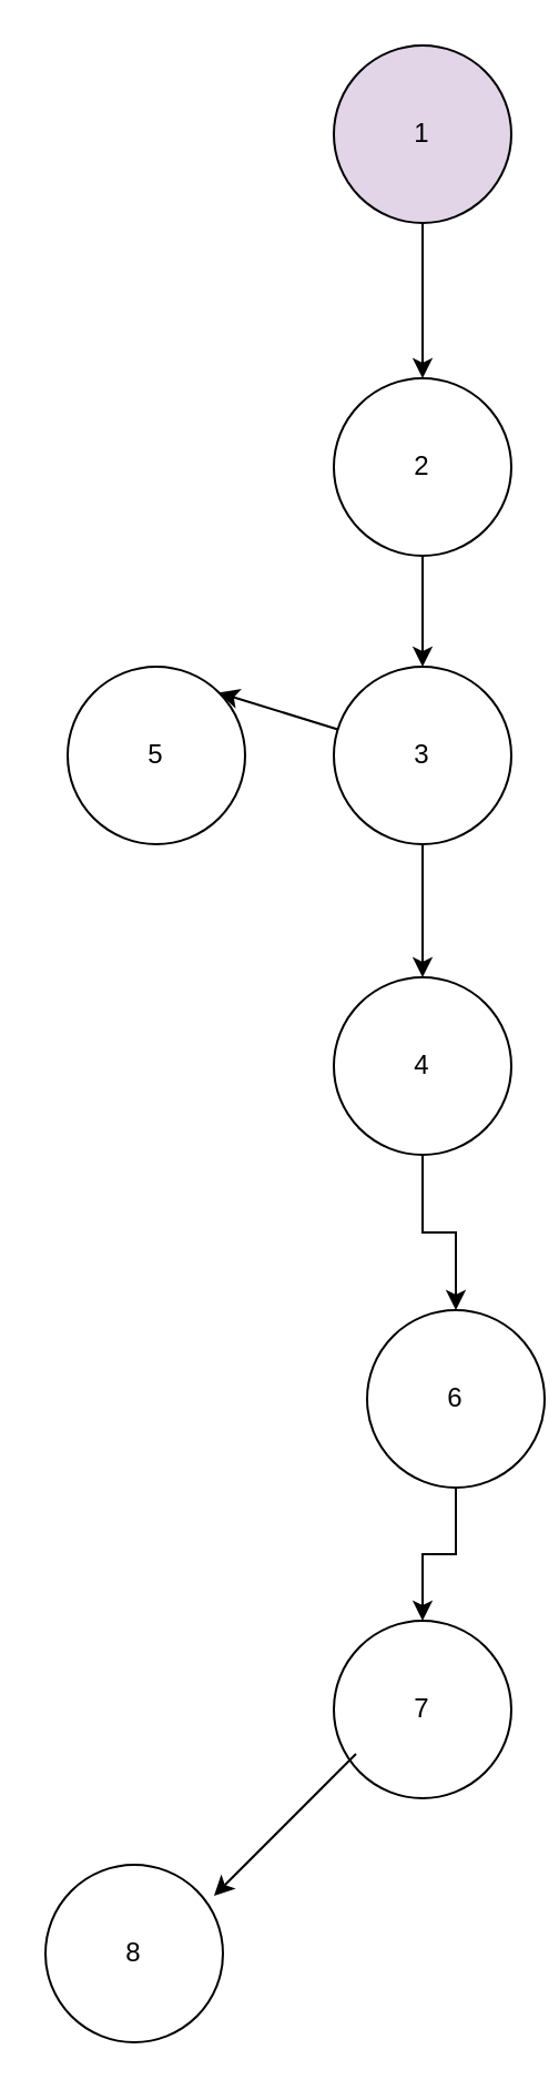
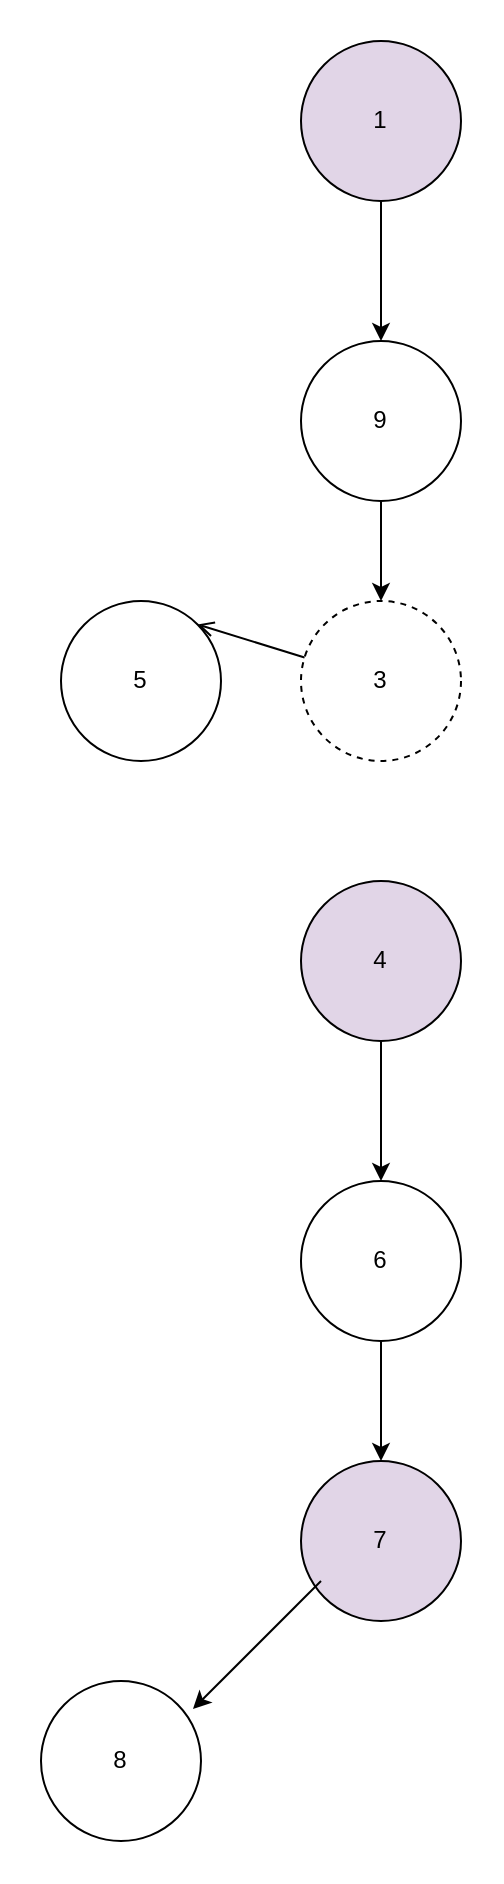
- <mxCell id="5" value="2" style="ellipse;whiteSpace=wrap;html=1;aspect=fixed;" vertex="1" parent="1"><mxGeometry x="150" y="170" width="80" height="80" as="geometry" /></mxCell>
+ <mxCell id="5" value="9" style="ellipse;whiteSpace=wrap;html=1;aspect=fixed;" vertex="1" parent="1"><mxGeometry x="150" y="170" width="80" height="80" as="geometry" /></mxCell>
- <mxCell id="9" value="" style="endArrow=classic;html=1;rounded=0;entryX=1;entryY=0;entryDx=0;entryDy=0;" edge="1" parent="1" source="7" target="8"><mxGeometry width="50" height="50" relative="1" as="geometry"><mxPoint x="160" y="240" as="sourcePoint" /><mxPoint x="160" y="310" as="targetPoint" /></mxGeometry></mxCell>
+ <mxCell id="9" value="" style="endArrow=open;html=1;rounded=0;entryX=1;entryY=0;entryDx=0;entryDy=0;" edge="1" parent="1" source="7" target="8"><mxGeometry width="50" height="50" relative="1" as="geometry"><mxPoint x="160" y="240" as="sourcePoint" /><mxPoint x="160" y="310" as="targetPoint" /></mxGeometry></mxCell>
- <mxCell id="7" value="3" style="ellipse;whiteSpace=wrap;html=1;aspect=fixed;" vertex="1" parent="1"><mxGeometry x="150" y="300" width="80" height="80" as="geometry" /></mxCell>
+ <mxCell id="7" value="3" style="ellipse;whiteSpace=wrap;html=1;aspect=fixed;dashed=1;" vertex="1" parent="1"><mxGeometry x="150" y="300" width="80" height="80" as="geometry" /></mxCell>
- <mxCell id="6" value="" style="edgeStyle=orthogonalEdgeStyle;rounded=0;orthogonalLoop=1;jettySize=auto;html=1;" edge="1" parent="1" source="7" target="11"><mxGeometry relative="1" as="geometry" /></mxCell>
- <mxCell id="11" value="4" style="ellipse;whiteSpace=wrap;html=1;aspect=fixed;" vertex="1" parent="1"><mxGeometry x="150" y="440" width="80" height="80" as="geometry" /></mxCell>
+ <mxCell id="11" value="4" style="ellipse;whiteSpace=wrap;html=1;aspect=fixed;fillColor=#e1d5e7;" vertex="1" parent="1"><mxGeometry x="150" y="440" width="80" height="80" as="geometry" /></mxCell>
- <mxCell id="13" value="6" style="ellipse;whiteSpace=wrap;html=1;aspect=fixed;" vertex="1" parent="1"><mxGeometry x="165" y="590" width="80" height="80" as="geometry" /></mxCell>
+ <mxCell id="13" value="6" style="ellipse;whiteSpace=wrap;html=1;aspect=fixed;" vertex="1" parent="1"><mxGeometry x="150" y="590" width="80" height="80" as="geometry" /></mxCell>
- <mxCell id="14" value="7" style="ellipse;whiteSpace=wrap;html=1;aspect=fixed;" vertex="1" parent="1"><mxGeometry x="150" y="730" width="80" height="80" as="geometry" /></mxCell>
+ <mxCell id="14" value="7" style="ellipse;whiteSpace=wrap;html=1;aspect=fixed;fillColor=#e1d5e7;" vertex="1" parent="1"><mxGeometry x="150" y="730" width="80" height="80" as="geometry" /></mxCell>
